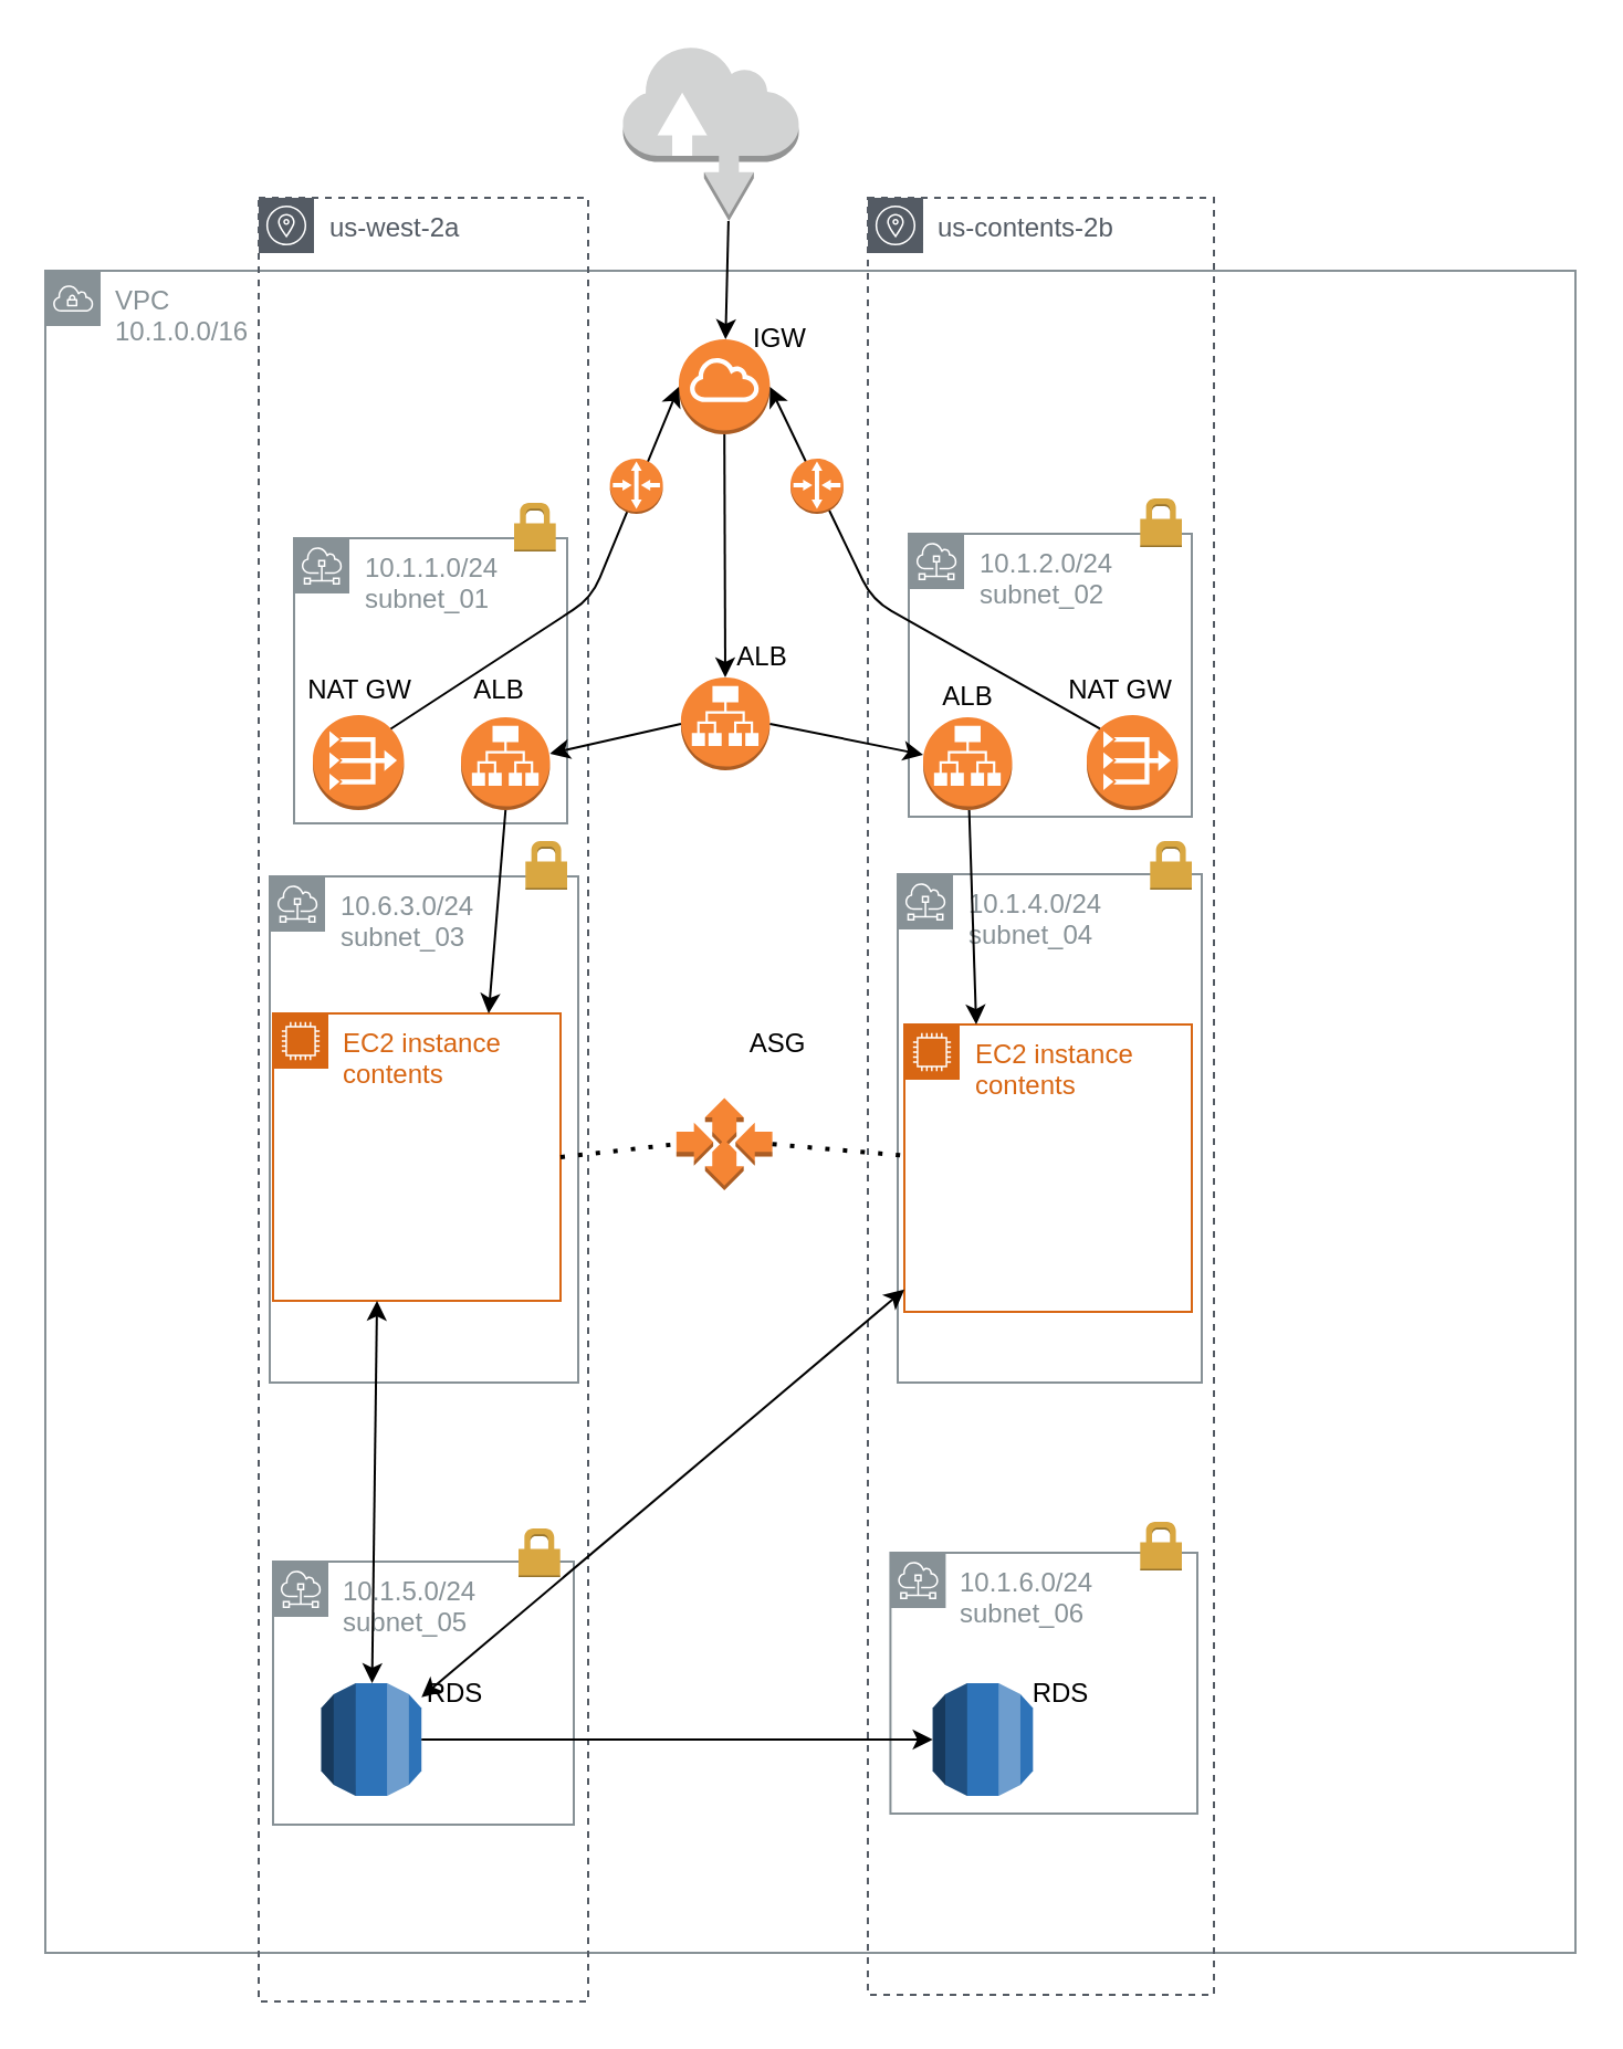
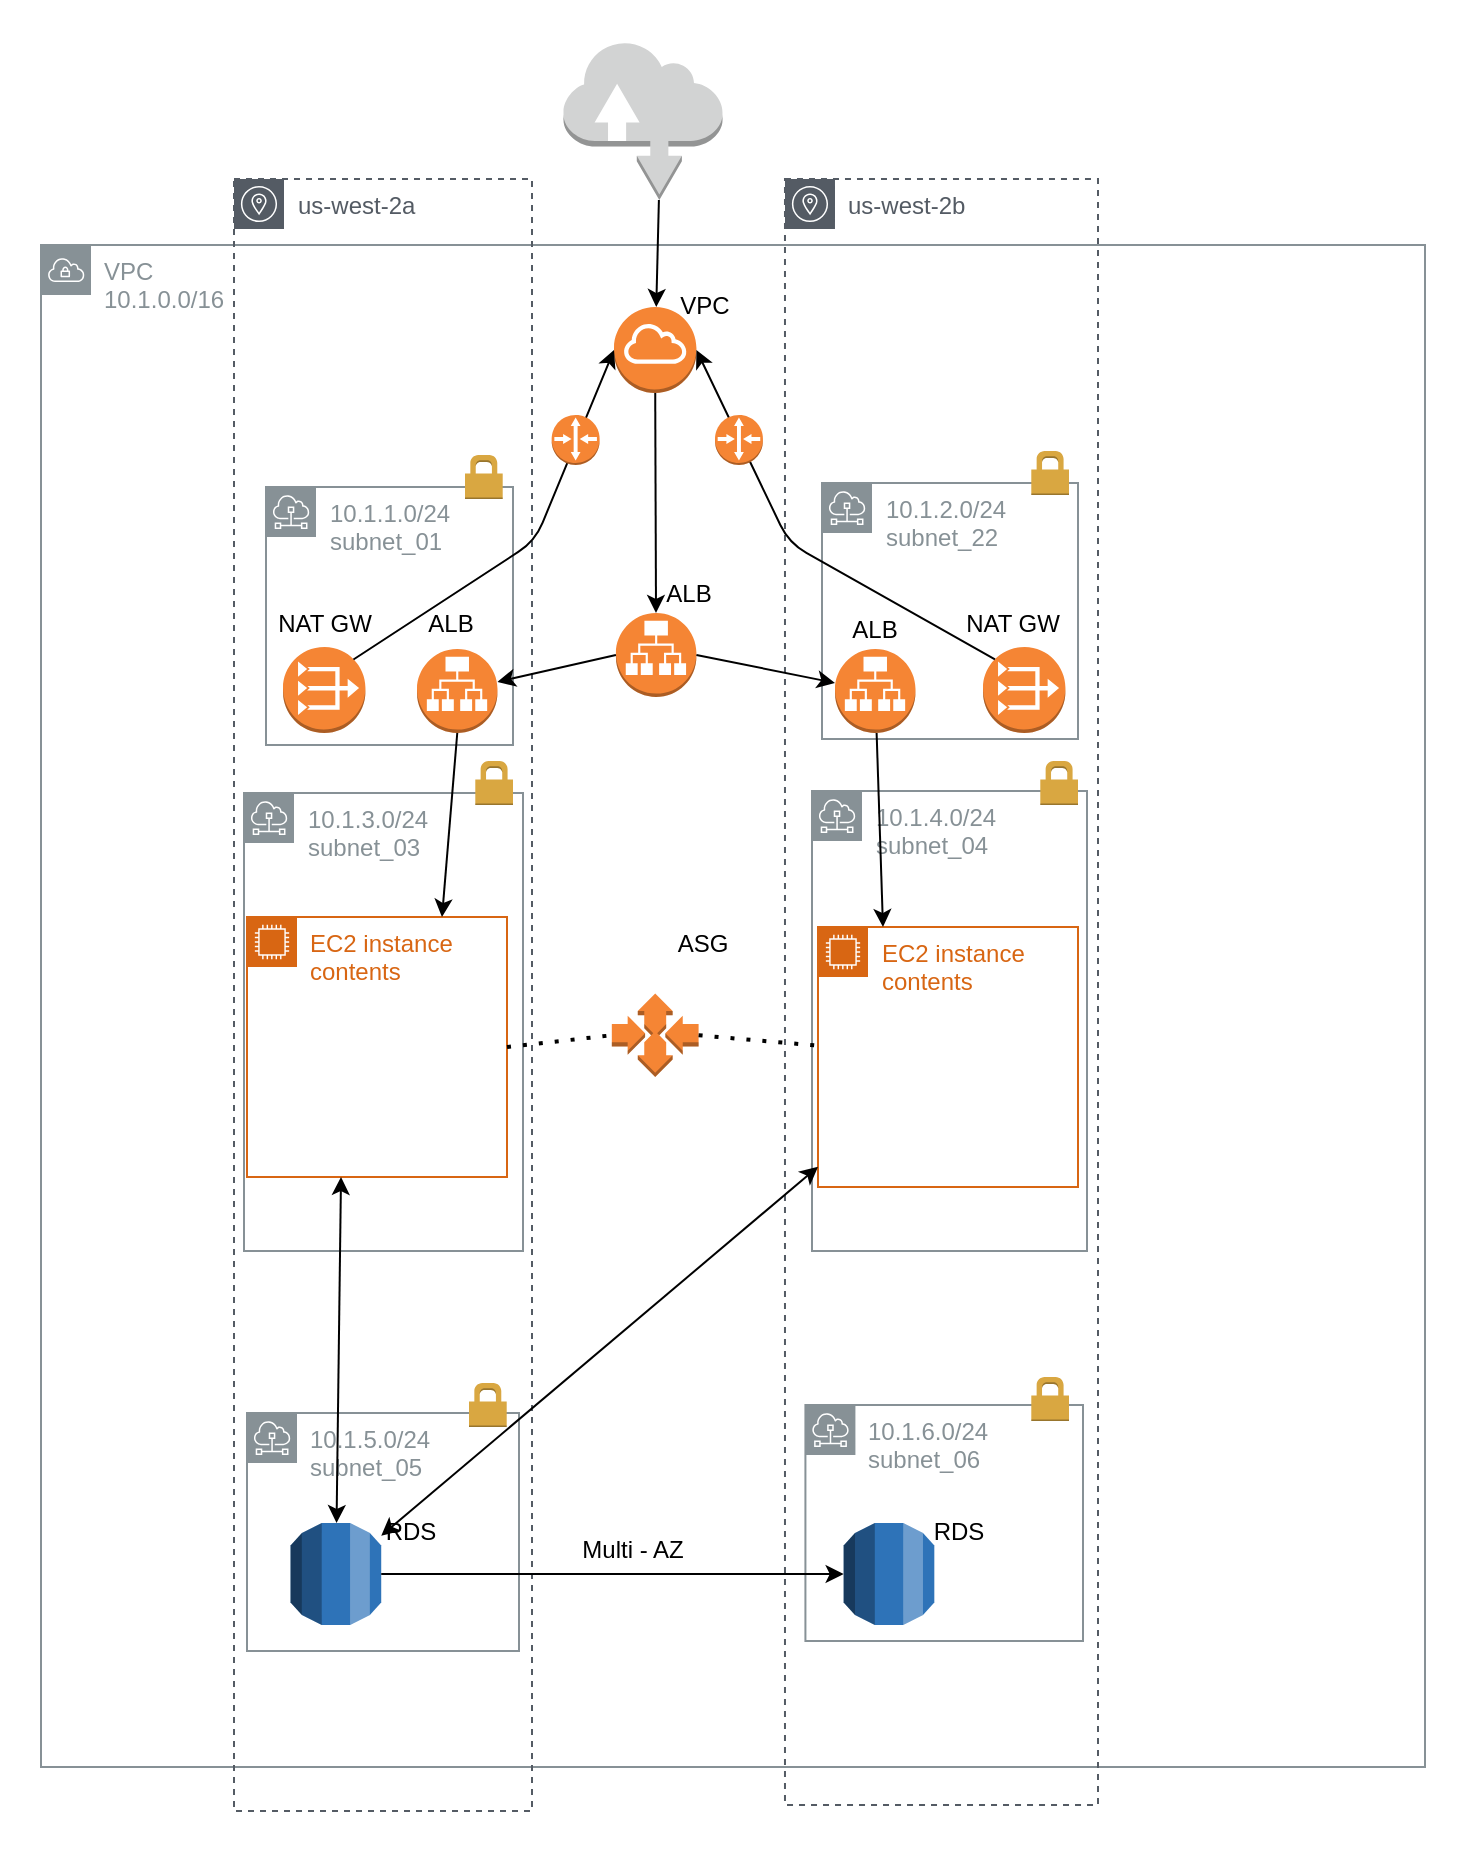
- <mxCell id="6" value="us-contents-2b" style="outlineConnect=0;gradientColor=none;html=1;whiteSpace=wrap;fontSize=12;fontStyle=0;shape=mxgraph.aws4.group;grIcon=mxgraph.aws4.group_availability_zone;strokeColor=#545B64;fillColor=none;verticalAlign=top;align=left;spacingLeft=30;fontColor=#545B64;dashed=1;" vertex="1" parent="1"><mxGeometry x="391.99" y="89" width="156.51" height="813" as="geometry" /></mxCell>
+ <mxCell id="6" value="us-west-2b" style="outlineConnect=0;gradientColor=none;html=1;whiteSpace=wrap;fontSize=12;fontStyle=0;shape=mxgraph.aws4.group;grIcon=mxgraph.aws4.group_availability_zone;strokeColor=#545B64;fillColor=none;verticalAlign=top;align=left;spacingLeft=30;fontColor=#545B64;dashed=1;" vertex="1" parent="1"><mxGeometry x="391.99" y="89" width="156.51" height="813" as="geometry" /></mxCell>
- <mxCell id="12" value="IGW" style="text;html=1;align=center;verticalAlign=middle;resizable=0;points=[];autosize=1;" vertex="1" parent="1"><mxGeometry x="334.5" y="144" width="34" height="18" as="geometry" /></mxCell>
+ <mxCell id="12" value="VPC" style="text;html=1;align=center;verticalAlign=middle;resizable=0;points=[];autosize=1;" vertex="1" parent="1"><mxGeometry x="334.5" y="144" width="34" height="18" as="geometry" /></mxCell>
- <mxCell id="9" value="10.1.2.0/24&lt;br&gt;subnet_02" style="outlineConnect=0;gradientColor=none;html=1;whiteSpace=wrap;fontSize=12;fontStyle=0;shape=mxgraph.aws4.group;grIcon=mxgraph.aws4.group_subnet;strokeColor=#879196;fillColor=none;verticalAlign=top;align=left;spacingLeft=30;fontColor=#879196;dashed=0;" vertex="1" parent="1"><mxGeometry x="410.5" y="241" width="128" height="128" as="geometry" /></mxCell>
+ <mxCell id="9" value="10.1.2.0/24&lt;br&gt;subnet_22" style="outlineConnect=0;gradientColor=none;html=1;whiteSpace=wrap;fontSize=12;fontStyle=0;shape=mxgraph.aws4.group;grIcon=mxgraph.aws4.group_subnet;strokeColor=#879196;fillColor=none;verticalAlign=top;align=left;spacingLeft=30;fontColor=#879196;dashed=0;" vertex="1" parent="1"><mxGeometry x="410.5" y="241" width="128" height="128" as="geometry" /></mxCell>
- <mxCell id="4" value="10.6.3.0/24&lt;br&gt;subnet_03" style="outlineConnect=0;gradientColor=none;html=1;whiteSpace=wrap;fontSize=12;fontStyle=0;shape=mxgraph.aws4.group;grIcon=mxgraph.aws4.group_subnet;strokeColor=#879196;fillColor=none;verticalAlign=top;align=left;spacingLeft=30;fontColor=#879196;dashed=0;" vertex="1" parent="1"><mxGeometry x="121.5" y="396" width="139.5" height="229" as="geometry" /></mxCell>
+ <mxCell id="4" value="10.1.3.0/24&lt;br&gt;subnet_03" style="outlineConnect=0;gradientColor=none;html=1;whiteSpace=wrap;fontSize=12;fontStyle=0;shape=mxgraph.aws4.group;grIcon=mxgraph.aws4.group_subnet;strokeColor=#879196;fillColor=none;verticalAlign=top;align=left;spacingLeft=30;fontColor=#879196;dashed=0;" vertex="1" parent="1"><mxGeometry x="121.5" y="396" width="139.5" height="229" as="geometry" /></mxCell>
+ <mxCell id="48" value="Multi - AZ" style="text;html=1;align=center;verticalAlign=middle;resizable=0;points=[];autosize=1;" vertex="1" parent="1"><mxGeometry x="285.75" y="766" width="61" height="18" as="geometry" /></mxCell>
